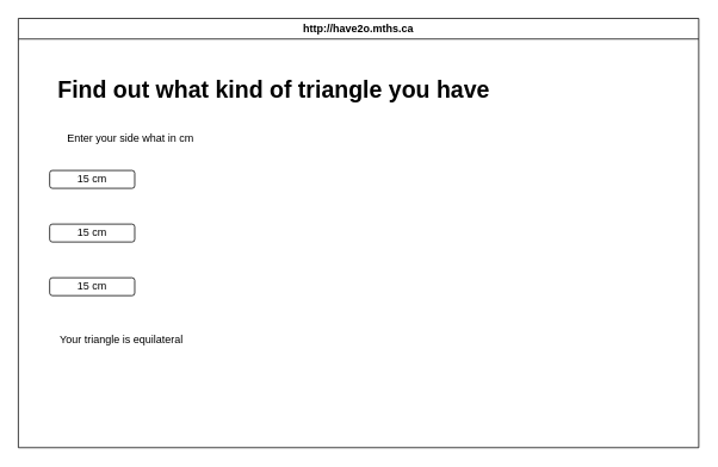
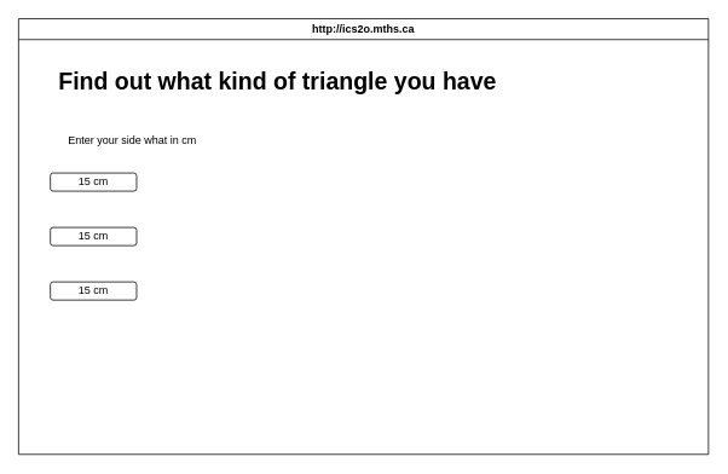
- <mxCell id="2" value="http://have2o.mths.ca" style="swimlane;whiteSpace=wrap;html=1;" parent="1" vertex="1"><mxGeometry x="20" y="20" width="760" height="480" as="geometry" /></mxCell>
+ <mxCell id="2" value="http://ics2o.mths.ca" style="swimlane;whiteSpace=wrap;html=1;" parent="1" vertex="1"><mxGeometry x="20" y="20" width="760" height="480" as="geometry" /></mxCell>
- <mxCell id="3" value="&lt;font style=&quot;font-size: 26px;&quot;&gt;Find out what kind of triangle you have&lt;/font&gt;" style="text;html=1;align=center;verticalAlign=middle;resizable=0;points=[];autosize=1;strokeColor=none;fillColor=none;fontStyle=1" vertex="1" parent="2"><mxGeometry x="35" y="60" width="500" height="40" as="geometry" /></mxCell>
+ <mxCell id="3" value="&lt;font style=&quot;font-size: 26px;&quot;&gt;Find out what kind of triangle you have&lt;/font&gt;" style="text;html=1;align=center;verticalAlign=middle;resizable=0;points=[];autosize=1;strokeColor=none;fillColor=none;fontStyle=1" vertex="1" parent="2"><mxGeometry x="35" y="50" width="500" height="40" as="geometry" /></mxCell>
- <mxCell id="8" value="Your triangle is equilateral" style="text;html=1;align=center;verticalAlign=middle;resizable=0;points=[];autosize=1;strokeColor=none;fillColor=none;fontSize=12;" vertex="1" parent="1"><mxGeometry x="50" y="365" width="170" height="30" as="geometry" /></mxCell>
